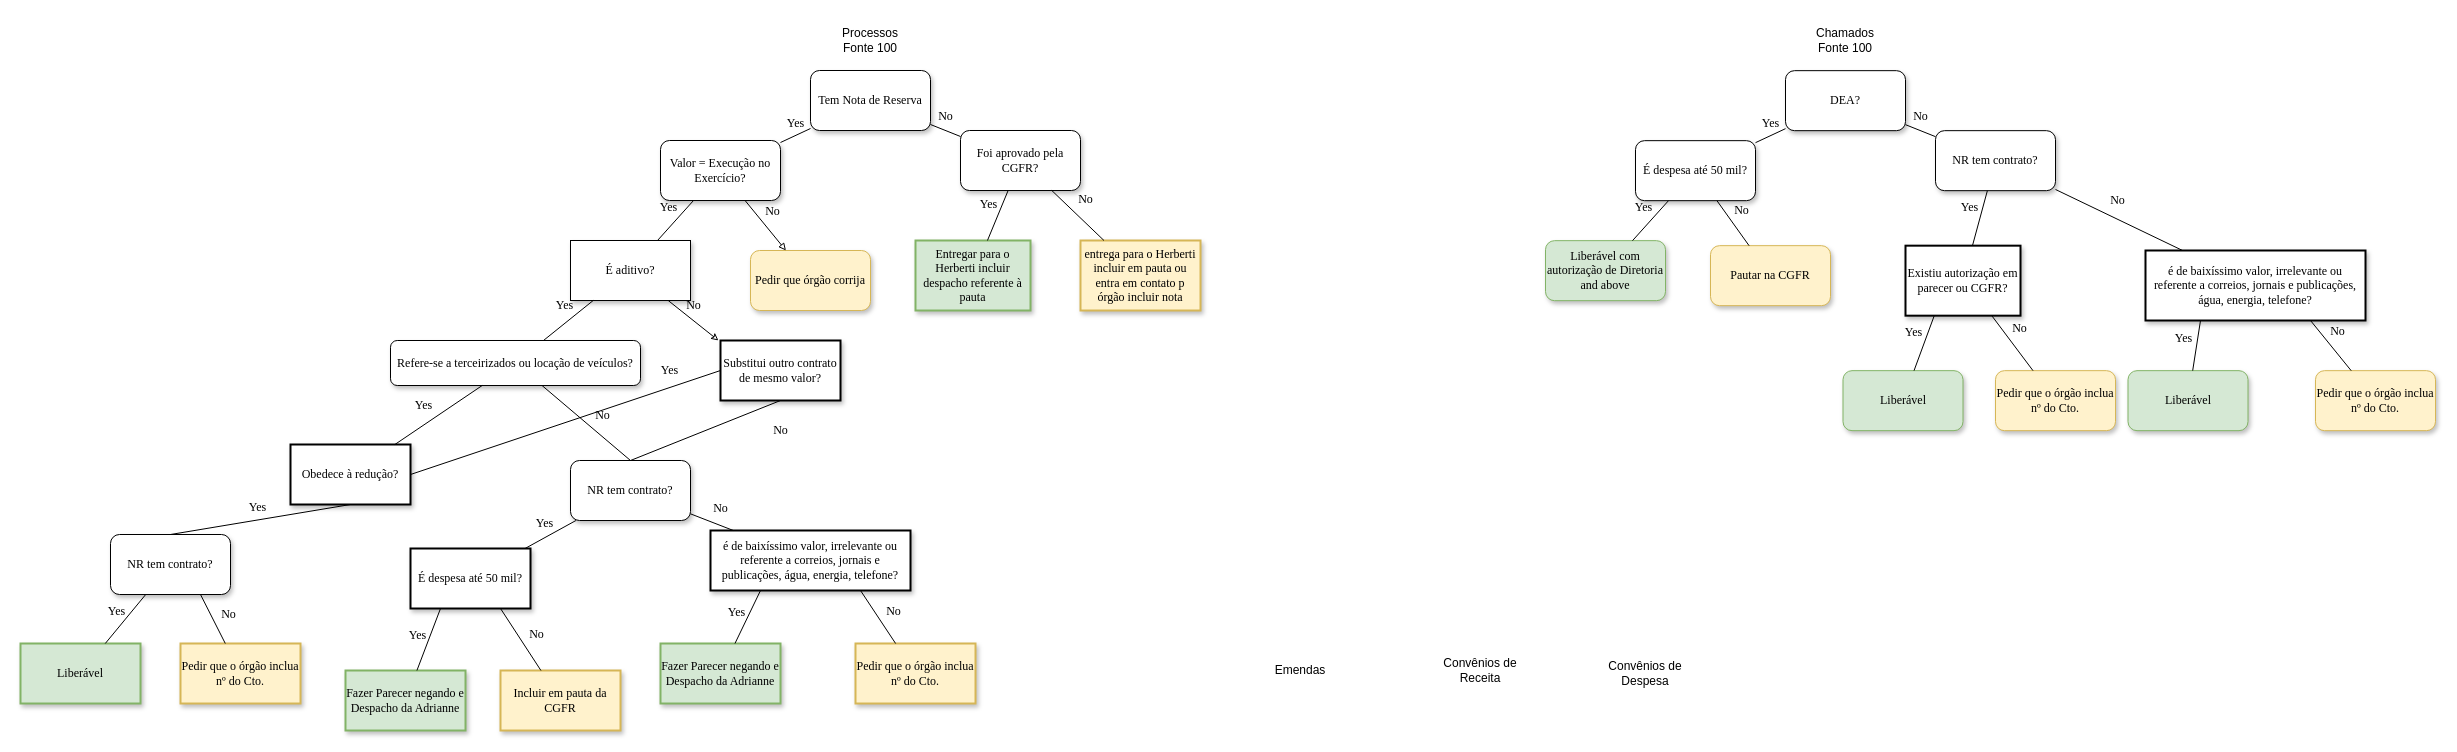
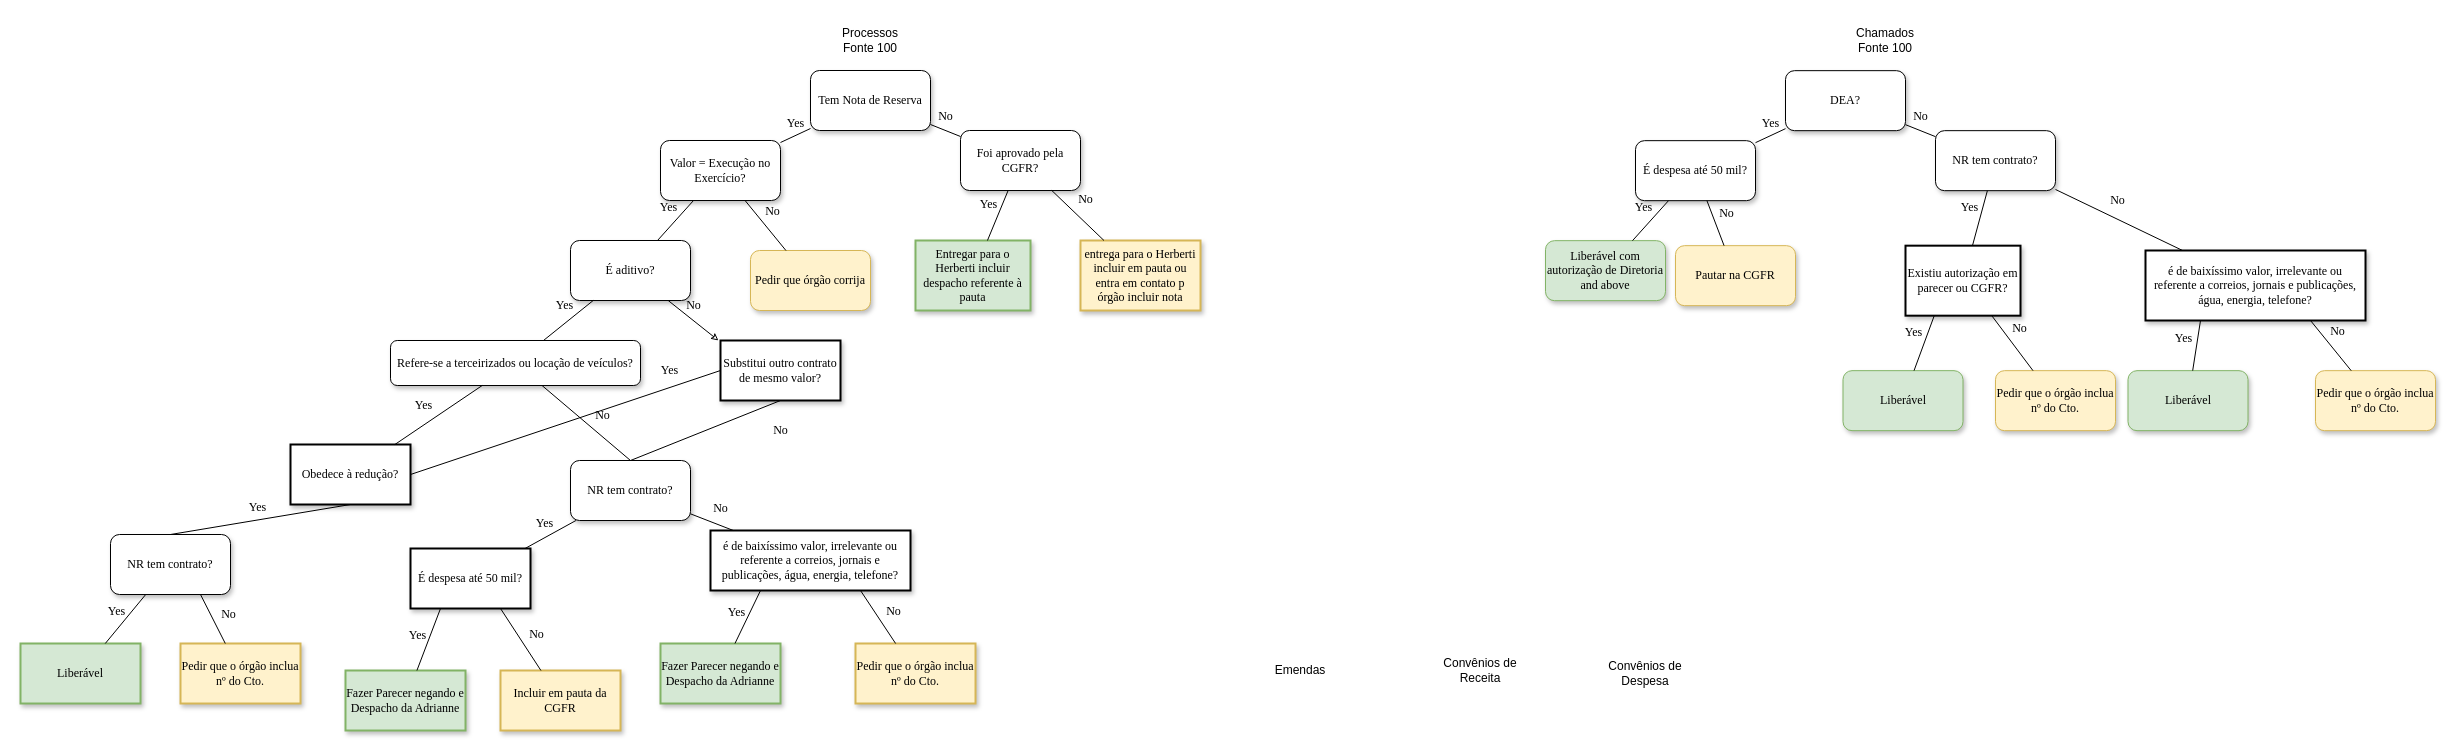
- <mxCell id="54" value="Chamados Fonte 100" style="text;html=1;strokeColor=none;fillColor=none;align=center;verticalAlign=middle;whiteSpace=wrap;rounded=0;" parent="1" vertex="1"><mxGeometry x="1800" y="20" width="90" height="40" as="geometry" /></mxCell>
+ <mxCell id="54" value="Chamados Fonte 100" style="text;html=1;strokeColor=none;fillColor=none;align=center;verticalAlign=middle;whiteSpace=wrap;rounded=0;" parent="1" vertex="1"><mxGeometry x="1840" y="20" width="90" height="40" as="geometry" /></mxCell>
- <mxCell id="13" value="No" style="edgeStyle=none;rounded=0;html=1;labelBackgroundColor=none;startArrow=none;startFill=0;startSize=5;endArrow=block;endFill=0;endSize=5;jettySize=auto;orthogonalLoop=1;strokeColor=#000000;strokeWidth=1;fontFamily=Verdana;fontSize=12;fontColor=#000000;" parent="1" source="3" target="8" edge="1"><mxGeometry x="-0.2" y="14" relative="1" as="geometry"><mxPoint as="offset" /></mxGeometry></mxCell>
+ <mxCell id="13" value="No" style="edgeStyle=none;rounded=0;html=1;labelBackgroundColor=none;startArrow=none;startFill=0;startSize=5;endArrow=none;endFill=0;endSize=5;jettySize=auto;orthogonalLoop=1;strokeColor=#000000;strokeWidth=1;fontFamily=Verdana;fontSize=12;fontColor=#000000;" parent="1" source="3" target="8" edge="1"><mxGeometry x="-0.2" y="14" relative="1" as="geometry"><mxPoint as="offset" /></mxGeometry></mxCell>
- <mxCell id="7" value="&lt;span&gt;É aditivo?&lt;/span&gt;" style="whiteSpace=wrap;html=1;shadow=1;labelBackgroundColor=none;strokeColor=#000000;strokeWidth=1;fillColor=#ffffff;fontFamily=Verdana;fontSize=12;fontColor=#000000;align=center;rounded=0;" parent="1" vertex="1"><mxGeometry x="570" y="240" width="120" height="60" as="geometry" /></mxCell>
+ <mxCell id="7" value="&lt;span&gt;É aditivo?&lt;/span&gt;" style="whiteSpace=wrap;html=1;rounded=1;shadow=1;labelBackgroundColor=none;strokeColor=#000000;strokeWidth=1;fillColor=#ffffff;fontFamily=Verdana;fontSize=12;fontColor=#000000;align=center;" parent="1" vertex="1"><mxGeometry x="570" y="240" width="120" height="60" as="geometry" /></mxCell>
- <mxCell id="47" value="&lt;span&gt;Pautar na CGFR&lt;/span&gt;" style="whiteSpace=wrap;html=1;rounded=1;shadow=1;labelBackgroundColor=none;strokeColor=#d6b656;strokeWidth=1;fillColor=#fff2cc;fontFamily=Verdana;fontSize=12;align=center;" parent="1" vertex="1"><mxGeometry x="1710" y="245.167" width="120" height="60" as="geometry" /></mxCell>
+ <mxCell id="47" value="&lt;span&gt;Pautar na CGFR&lt;/span&gt;" style="whiteSpace=wrap;html=1;rounded=1;shadow=1;labelBackgroundColor=none;strokeColor=#d6b656;strokeWidth=1;fillColor=#fff2cc;fontFamily=Verdana;fontSize=12;align=center;" parent="1" vertex="1"><mxGeometry x="1675" y="245.167" width="120" height="60" as="geometry" /></mxCell>
